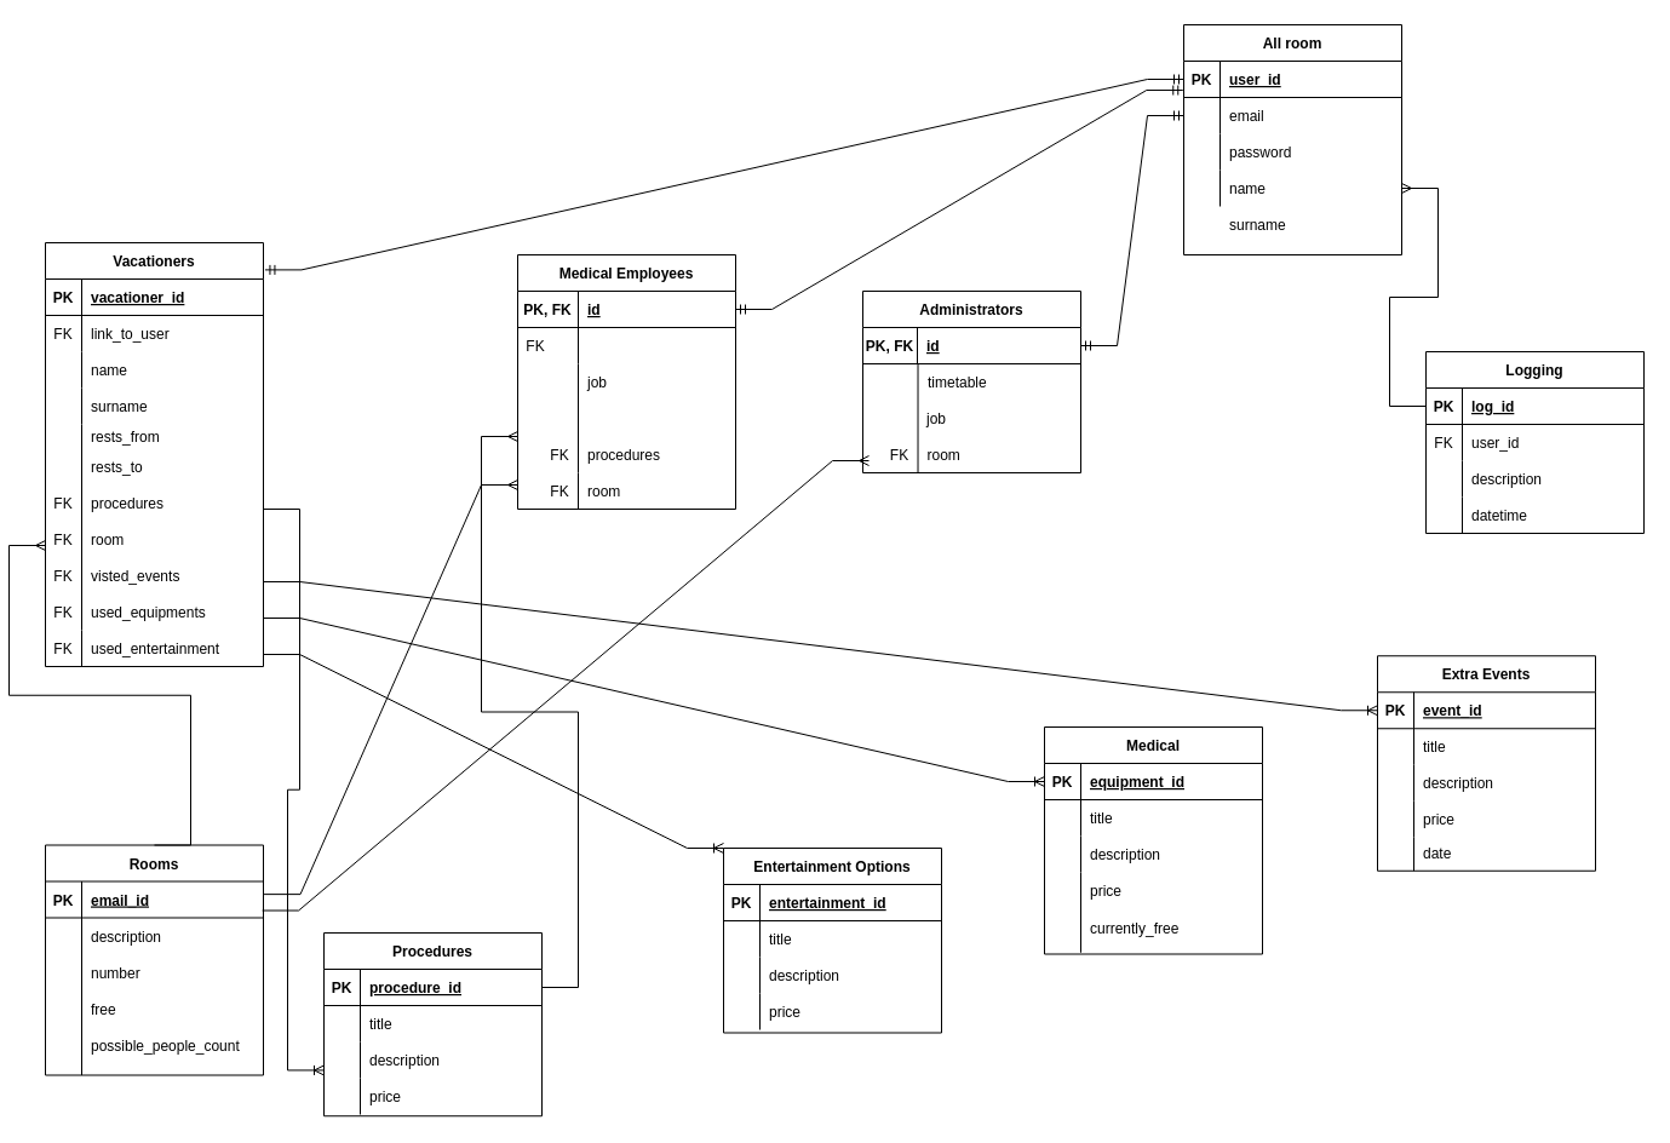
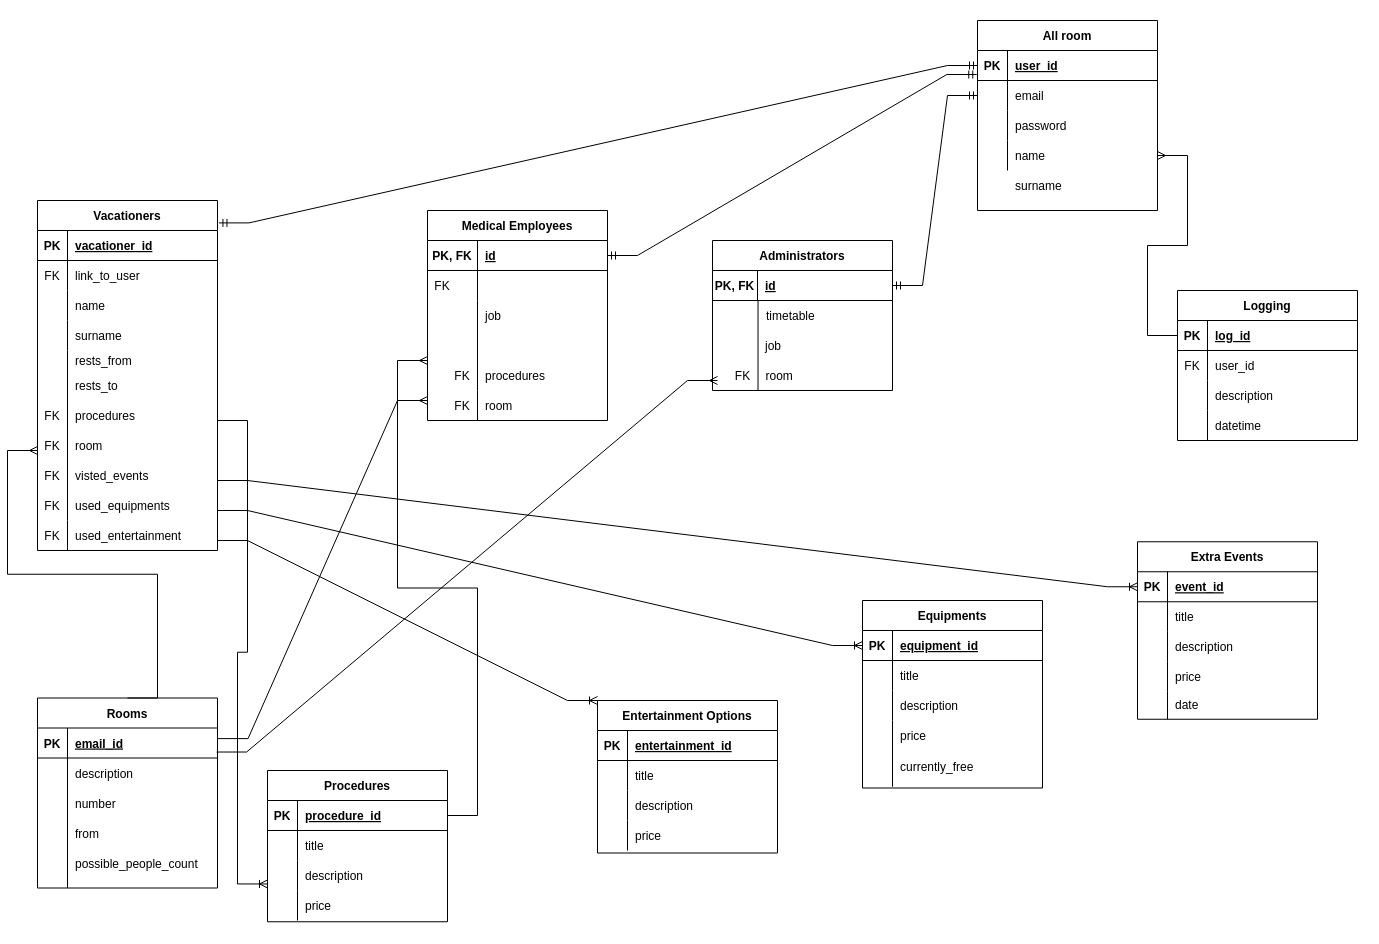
- <mxCell id="61" value="Medical" style="shape=table;startSize=30;container=1;collapsible=1;childLayout=tableLayout;fixedRows=1;rowLines=0;fontStyle=1;align=center;resizeLast=1;" parent="1" vertex="1"><mxGeometry x="845" y="600" width="180" height="187.5" as="geometry" /></mxCell>
+ <mxCell id="61" value="Equipments" style="shape=table;startSize=30;container=1;collapsible=1;childLayout=tableLayout;fixedRows=1;rowLines=0;fontStyle=1;align=center;resizeLast=1;" parent="1" vertex="1"><mxGeometry x="845" y="600" width="180" height="187.5" as="geometry" /></mxCell>
- <mxCell id="14" value="free" style="shape=partialRectangle;connectable=0;fillColor=none;top=0;left=0;bottom=0;right=0;align=left;spacingLeft=6;overflow=hidden;" parent="12" vertex="1"><mxGeometry x="30" width="150" height="30" as="geometry"><mxRectangle width="150" height="30" as="alternateBounds" /></mxGeometry></mxCell>
+ <mxCell id="14" value="from" style="shape=partialRectangle;connectable=0;fillColor=none;top=0;left=0;bottom=0;right=0;align=left;spacingLeft=6;overflow=hidden;" parent="12" vertex="1"><mxGeometry x="30" width="150" height="30" as="geometry"><mxRectangle width="150" height="30" as="alternateBounds" /></mxGeometry></mxCell>
